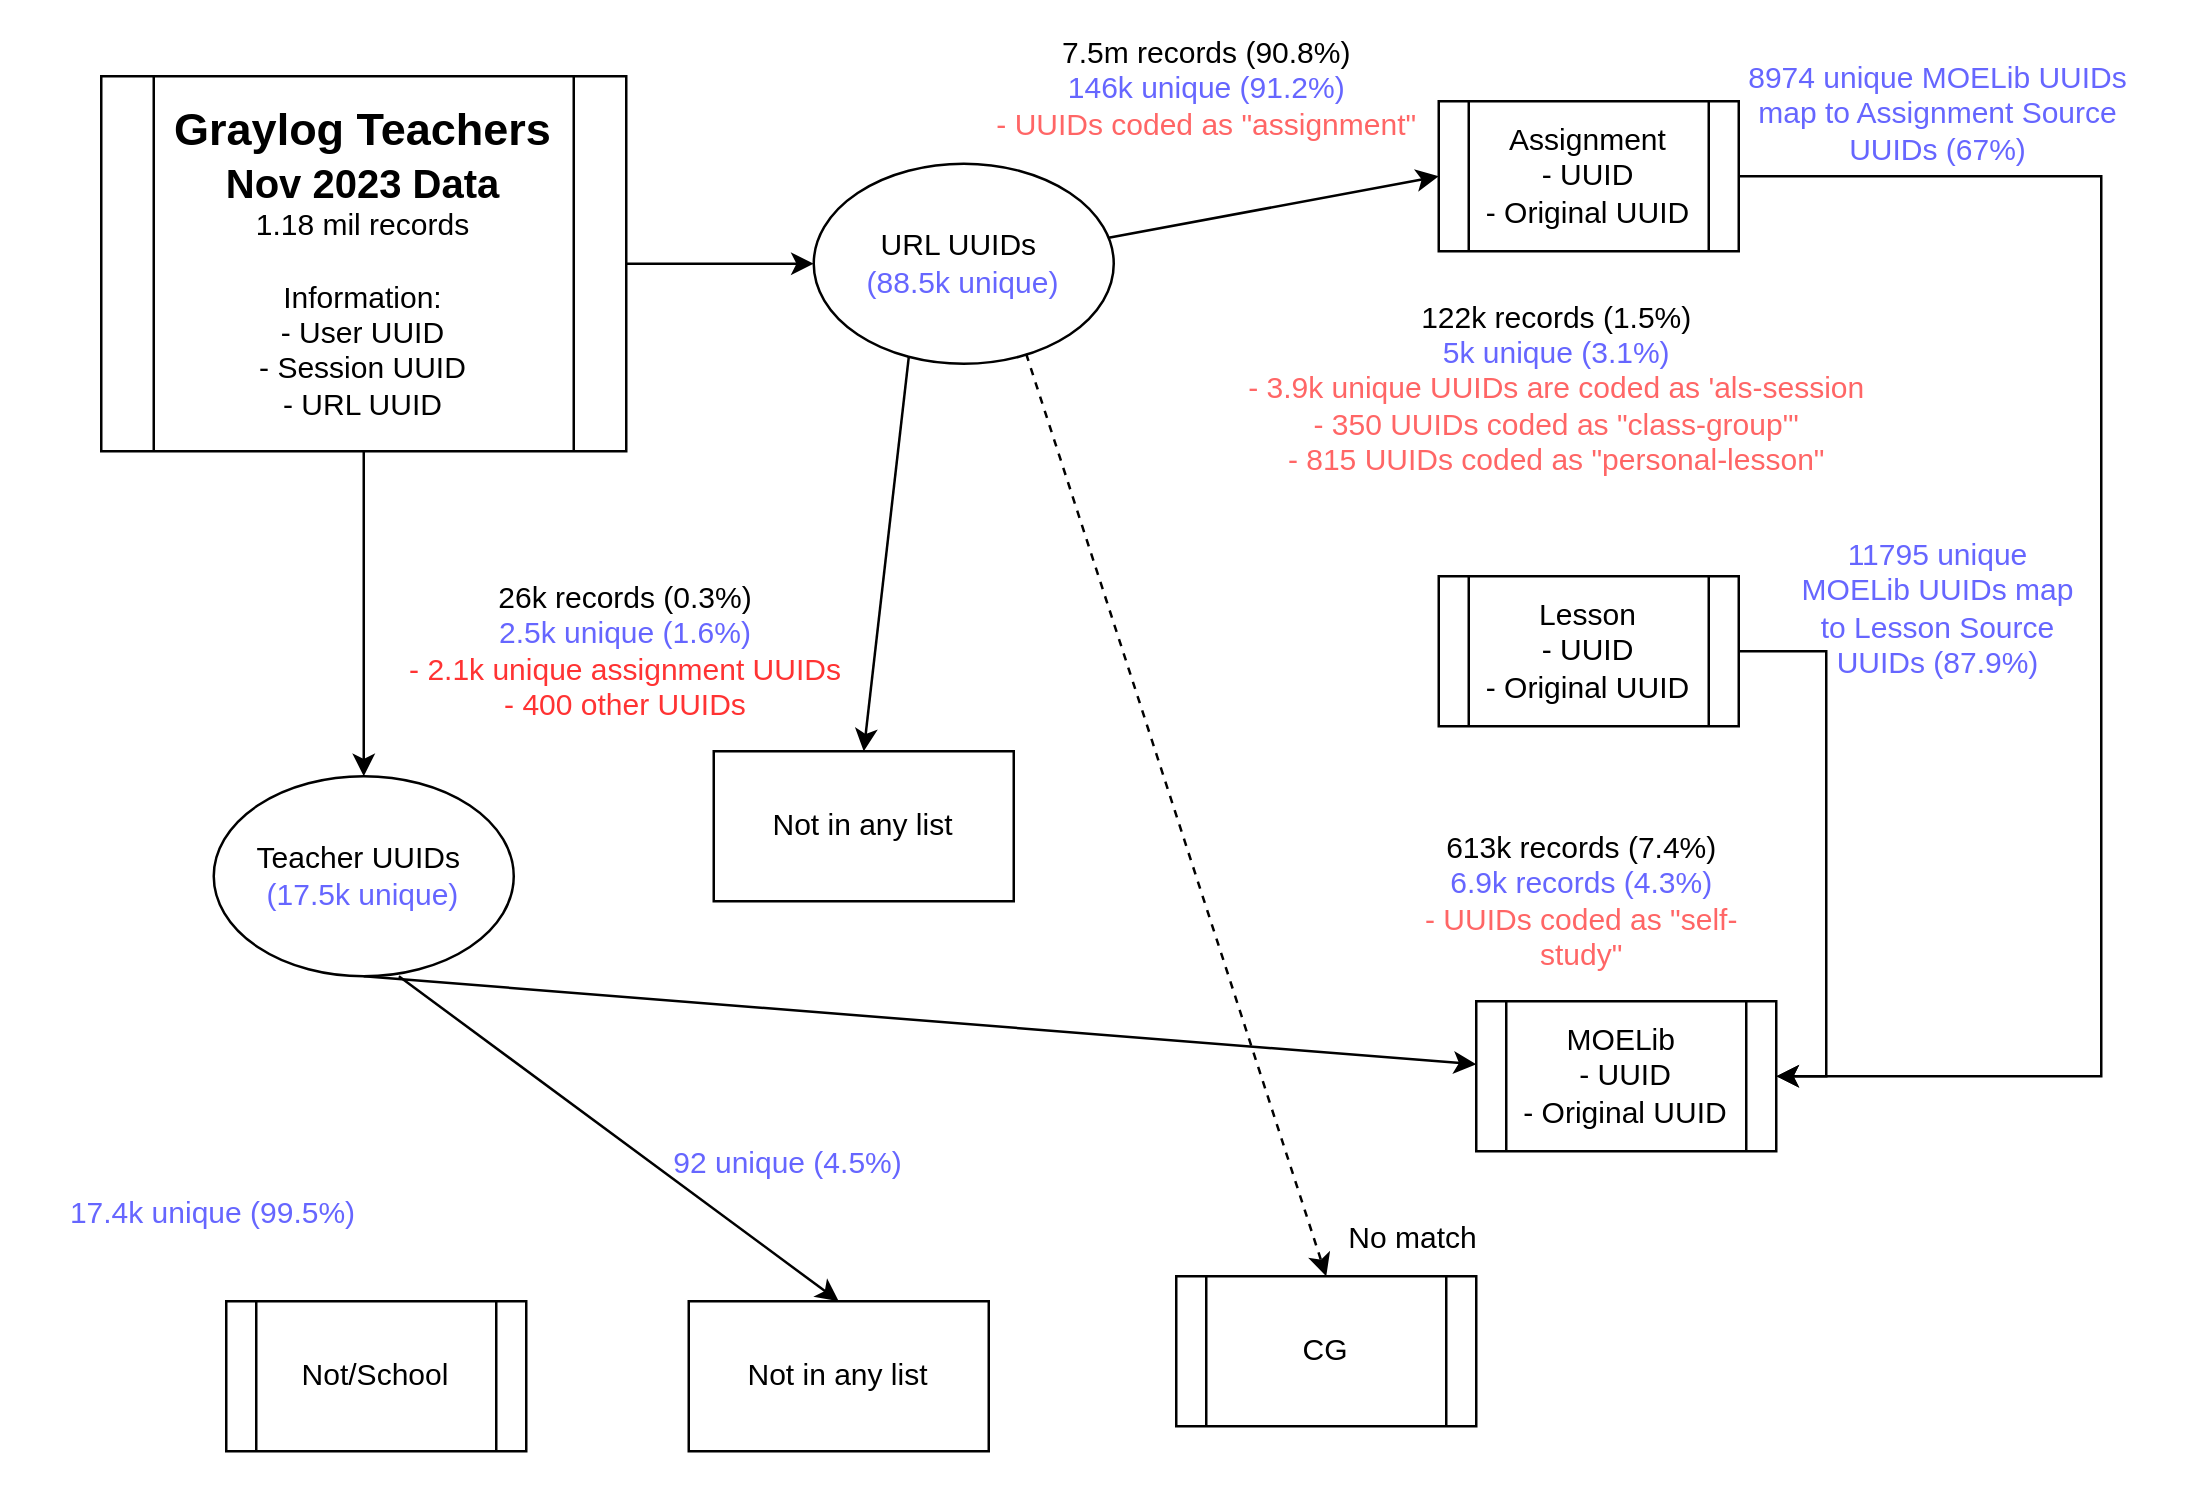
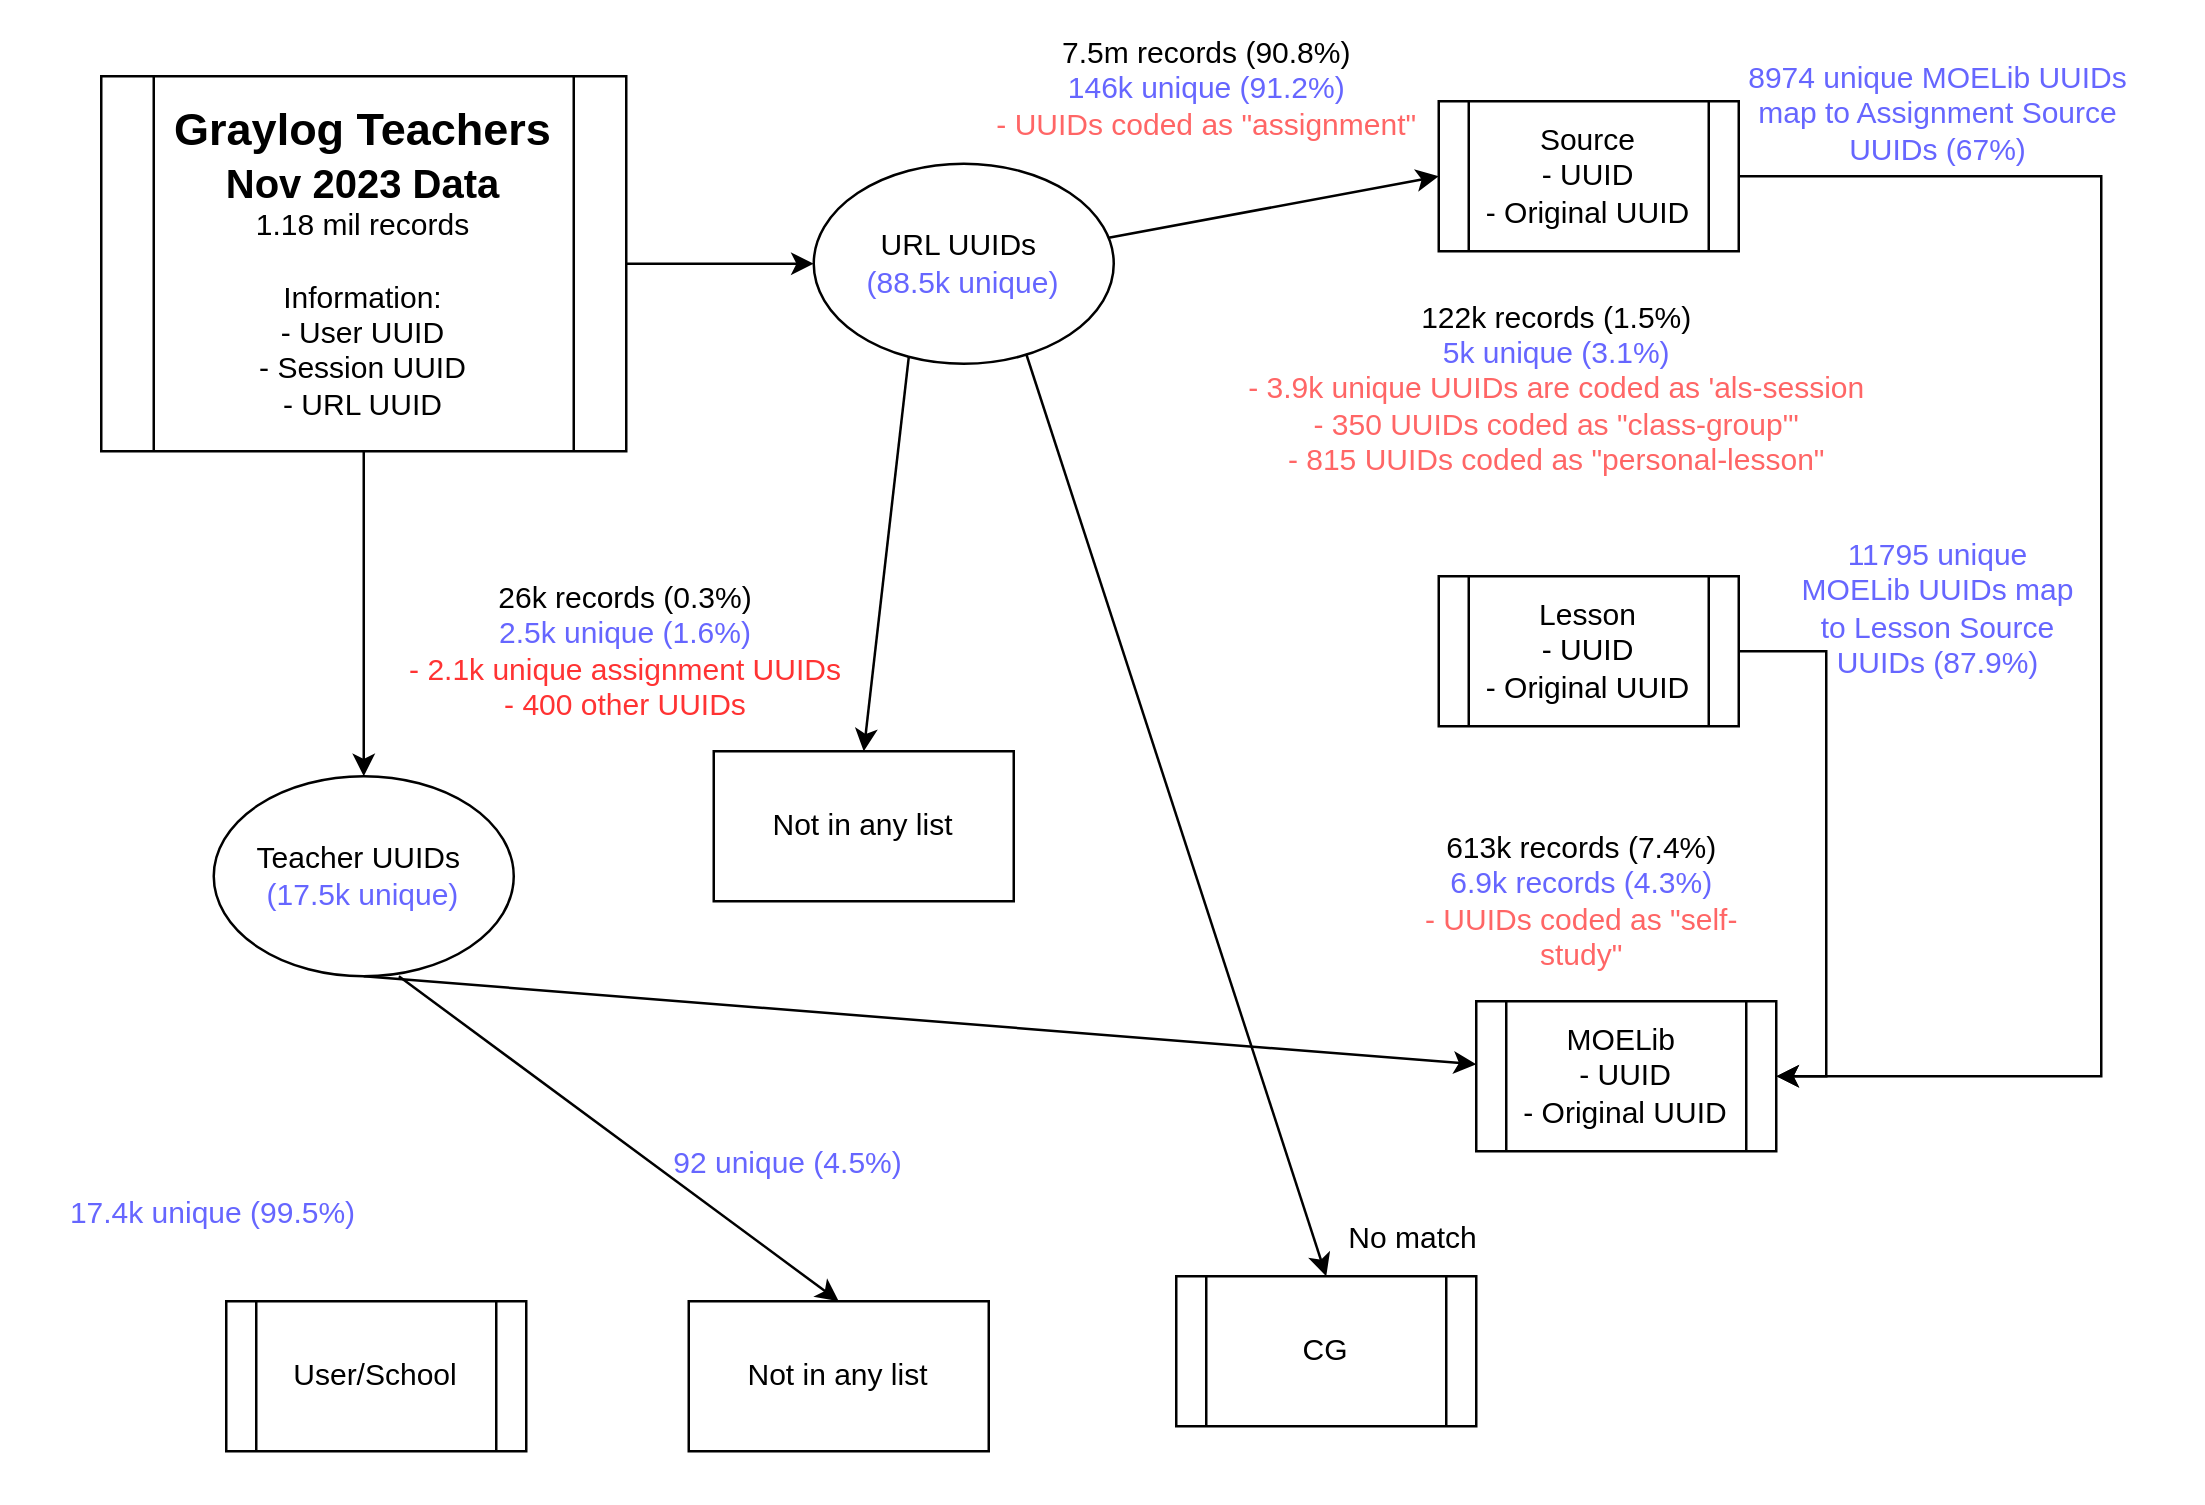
- <mxCell id="8" value="Assignment&lt;div&gt;&lt;div&gt;- UUID&lt;/div&gt;&lt;/div&gt;&lt;div&gt;- Original UUID&lt;/div&gt;" style="shape=process;whiteSpace=wrap;html=1;backgroundOutline=1;" parent="1" vertex="1"><mxGeometry x="575" y="40" width="120" height="60" as="geometry" /></mxCell>
+ <mxCell id="8" value="Source&lt;div&gt;&lt;div&gt;- UUID&lt;/div&gt;&lt;/div&gt;&lt;div&gt;- Original UUID&lt;/div&gt;" style="shape=process;whiteSpace=wrap;html=1;backgroundOutline=1;" parent="1" vertex="1"><mxGeometry x="575" y="40" width="120" height="60" as="geometry" /></mxCell>
- <mxCell id="14" value="" style="endArrow=classic;html=1;rounded=0;entryX=0.5;entryY=0;entryDx=0;entryDy=0;exitX=0.708;exitY=0.95;exitDx=0;exitDy=0;exitPerimeter=0;dashed=1;" parent="1" source="5" target="12" edge="1"><mxGeometry width="50" height="50" relative="1" as="geometry"><mxPoint x="205" y="350" as="sourcePoint" /><mxPoint x="255" y="300" as="targetPoint" /></mxGeometry></mxCell>
+ <mxCell id="14" value="" style="endArrow=classic;html=1;rounded=0;entryX=0.5;entryY=0;entryDx=0;entryDy=0;exitX=0.708;exitY=0.95;exitDx=0;exitDy=0;exitPerimeter=0;" parent="1" source="5" target="12" edge="1"><mxGeometry width="50" height="50" relative="1" as="geometry"><mxPoint x="205" y="350" as="sourcePoint" /><mxPoint x="255" y="300" as="targetPoint" /></mxGeometry></mxCell>
- <mxCell id="21" value="Not/School" style="shape=process;whiteSpace=wrap;html=1;backgroundOutline=1;" parent="1" vertex="1"><mxGeometry x="90" y="520" width="120" height="60" as="geometry" /></mxCell>
+ <mxCell id="21" value="User/School" style="shape=process;whiteSpace=wrap;html=1;backgroundOutline=1;" parent="1" vertex="1"><mxGeometry x="90" y="520" width="120" height="60" as="geometry" /></mxCell>
